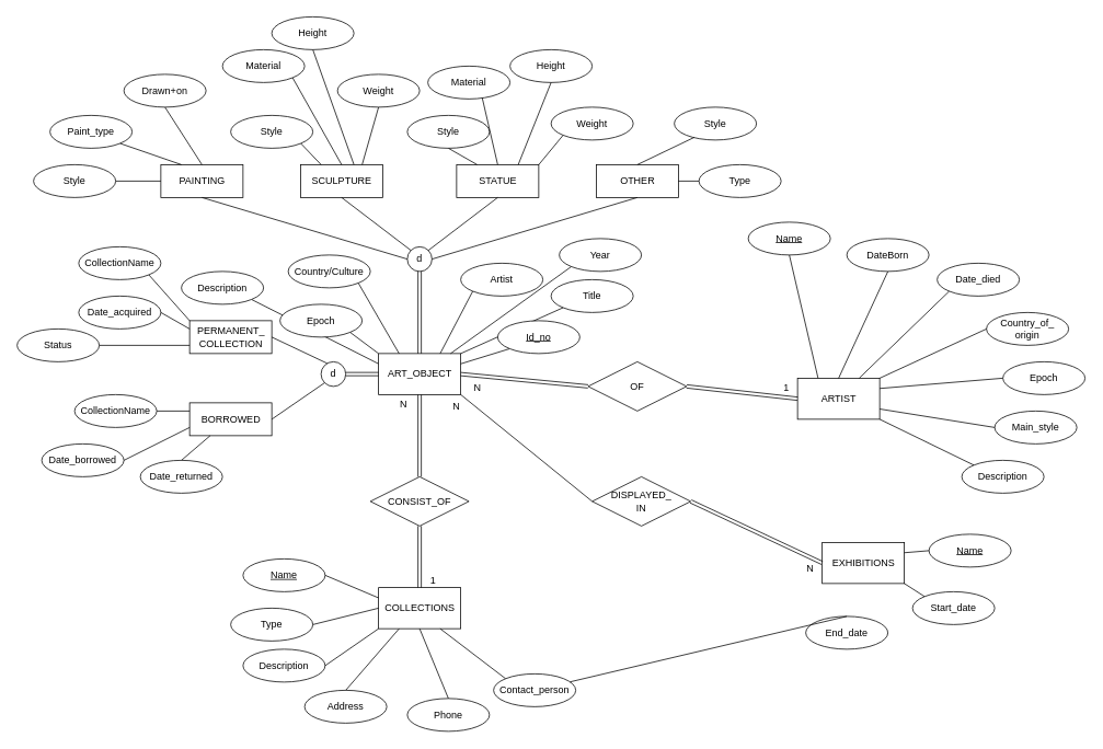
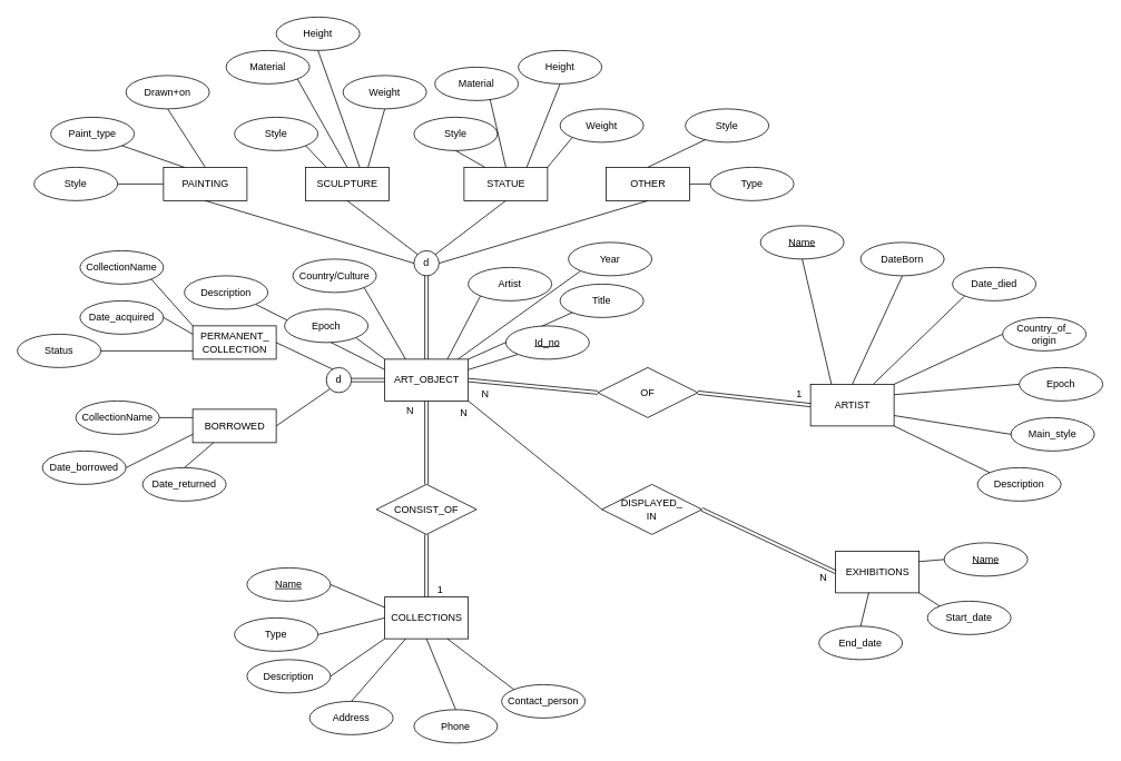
- <mxCell id="97" value="" style="endArrow=none;html=1;exitX=0.5;exitY=0;exitDx=0;exitDy=0;" edge="1" parent="1" source="86" target="94"><mxGeometry width="50" height="50" relative="1" as="geometry"><mxPoint x="720" y="720" as="sourcePoint" /><mxPoint x="770" y="670" as="targetPoint" /></mxGeometry></mxCell>
+ <mxCell id="97" value="" style="endArrow=none;html=1;exitX=0.5;exitY=0;exitDx=0;exitDy=0;entryX=0.398;entryY=0.991;entryDx=0;entryDy=0;entryPerimeter=0;" edge="1" parent="1" source="86" target="6"><mxGeometry width="50" height="50" relative="1" as="geometry"><mxPoint x="720" y="720" as="sourcePoint" /><mxPoint x="770" y="670" as="targetPoint" /></mxGeometry></mxCell>
